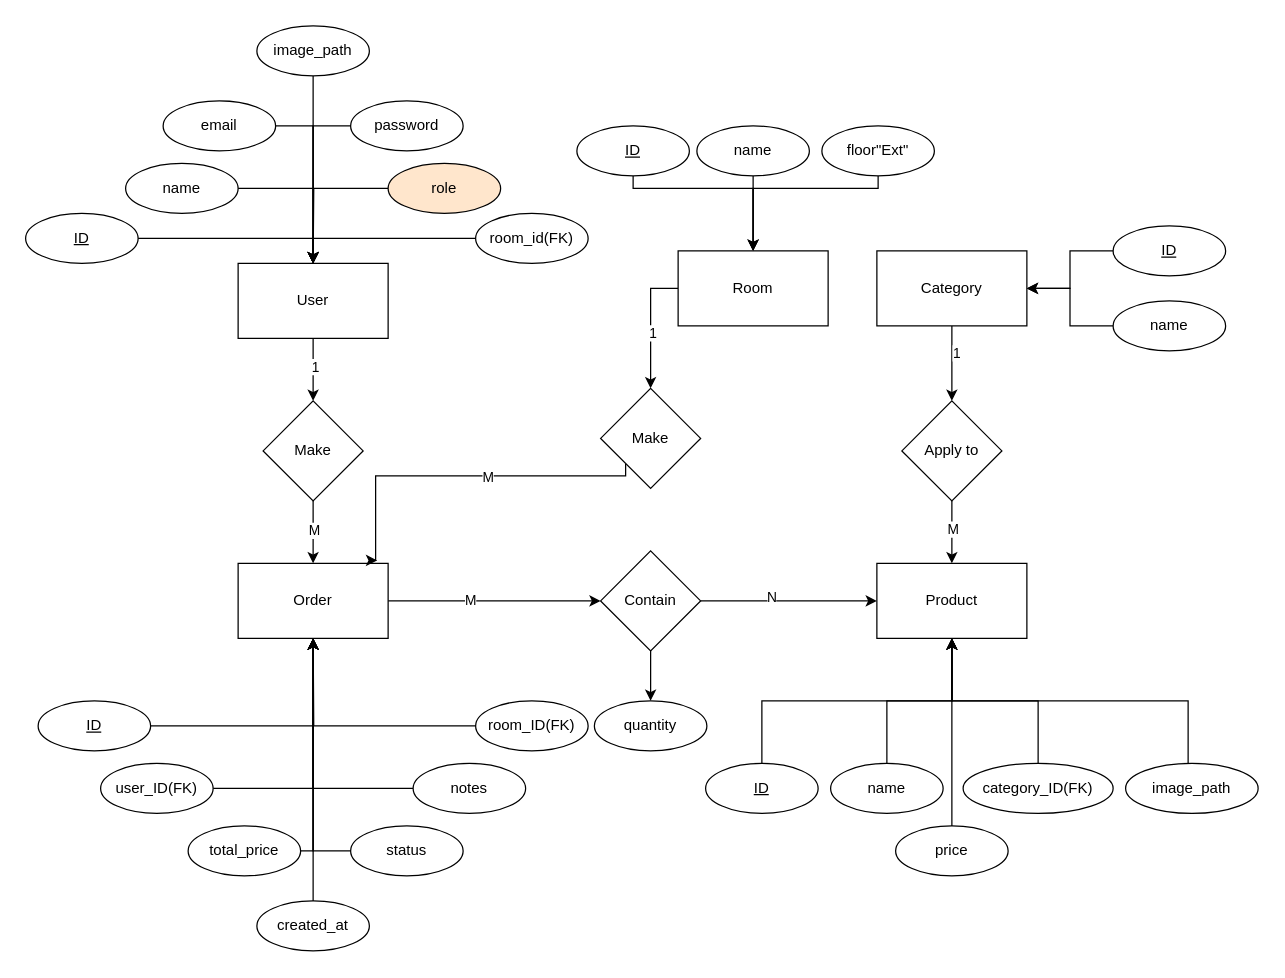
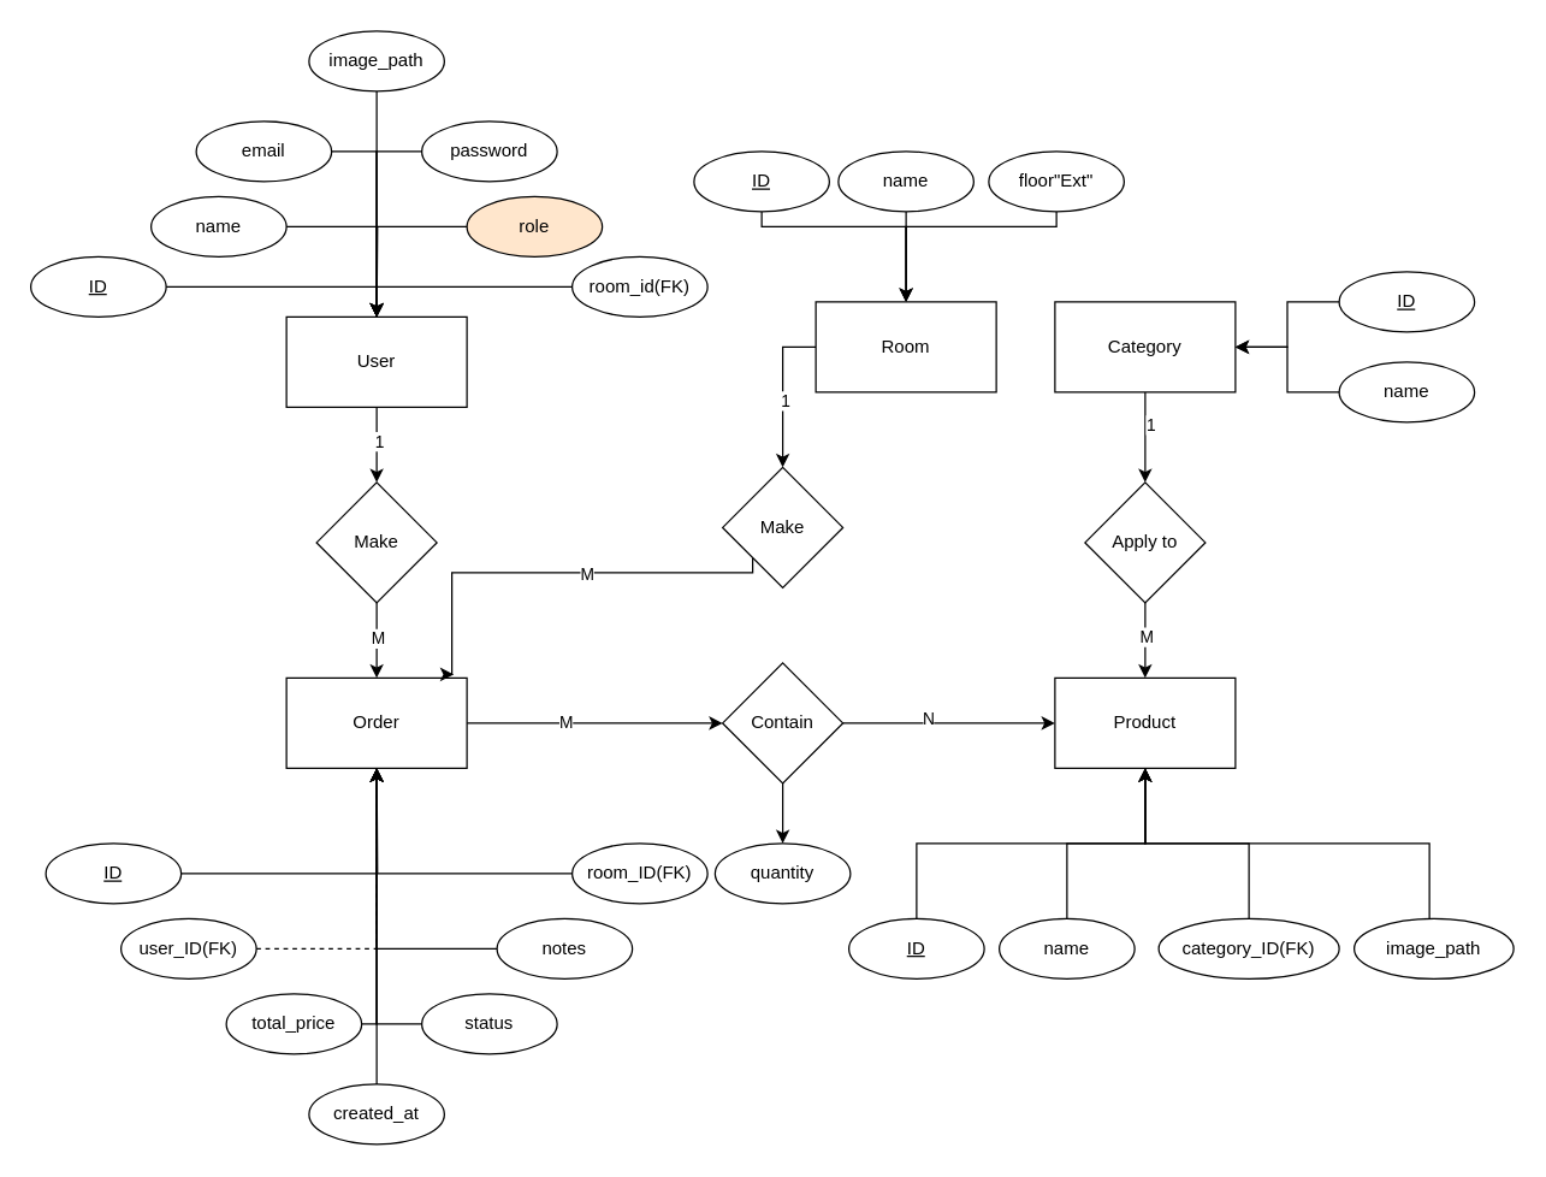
- <mxCell id="55" value="" style="edgeStyle=orthogonalEdgeStyle;rounded=0;orthogonalLoop=1;jettySize=auto;html=1;" edge="1" parent="1" source="56" target="5"><mxGeometry relative="1" as="geometry" /></mxCell>
- <mxCell id="69" style="edgeStyle=orthogonalEdgeStyle;rounded=0;orthogonalLoop=1;jettySize=auto;html=1;entryX=0.5;entryY=1;entryDx=0;entryDy=0;" edge="1" parent="1" source="70" target="11"><mxGeometry relative="1" as="geometry" /></mxCell>
+ <mxCell id="69" style="edgeStyle=orthogonalEdgeStyle;rounded=0;orthogonalLoop=1;jettySize=auto;html=1;entryX=0.5;entryY=1;entryDx=0;entryDy=0;dashed=1;" edge="1" parent="1" source="70" target="11"><mxGeometry relative="1" as="geometry" /></mxCell>
- <mxCell id="56" value="price" style="ellipse;whiteSpace=wrap;html=1;" vertex="1" parent="1"><mxGeometry x="716" y="660" width="90" height="40" as="geometry" /></mxCell>
